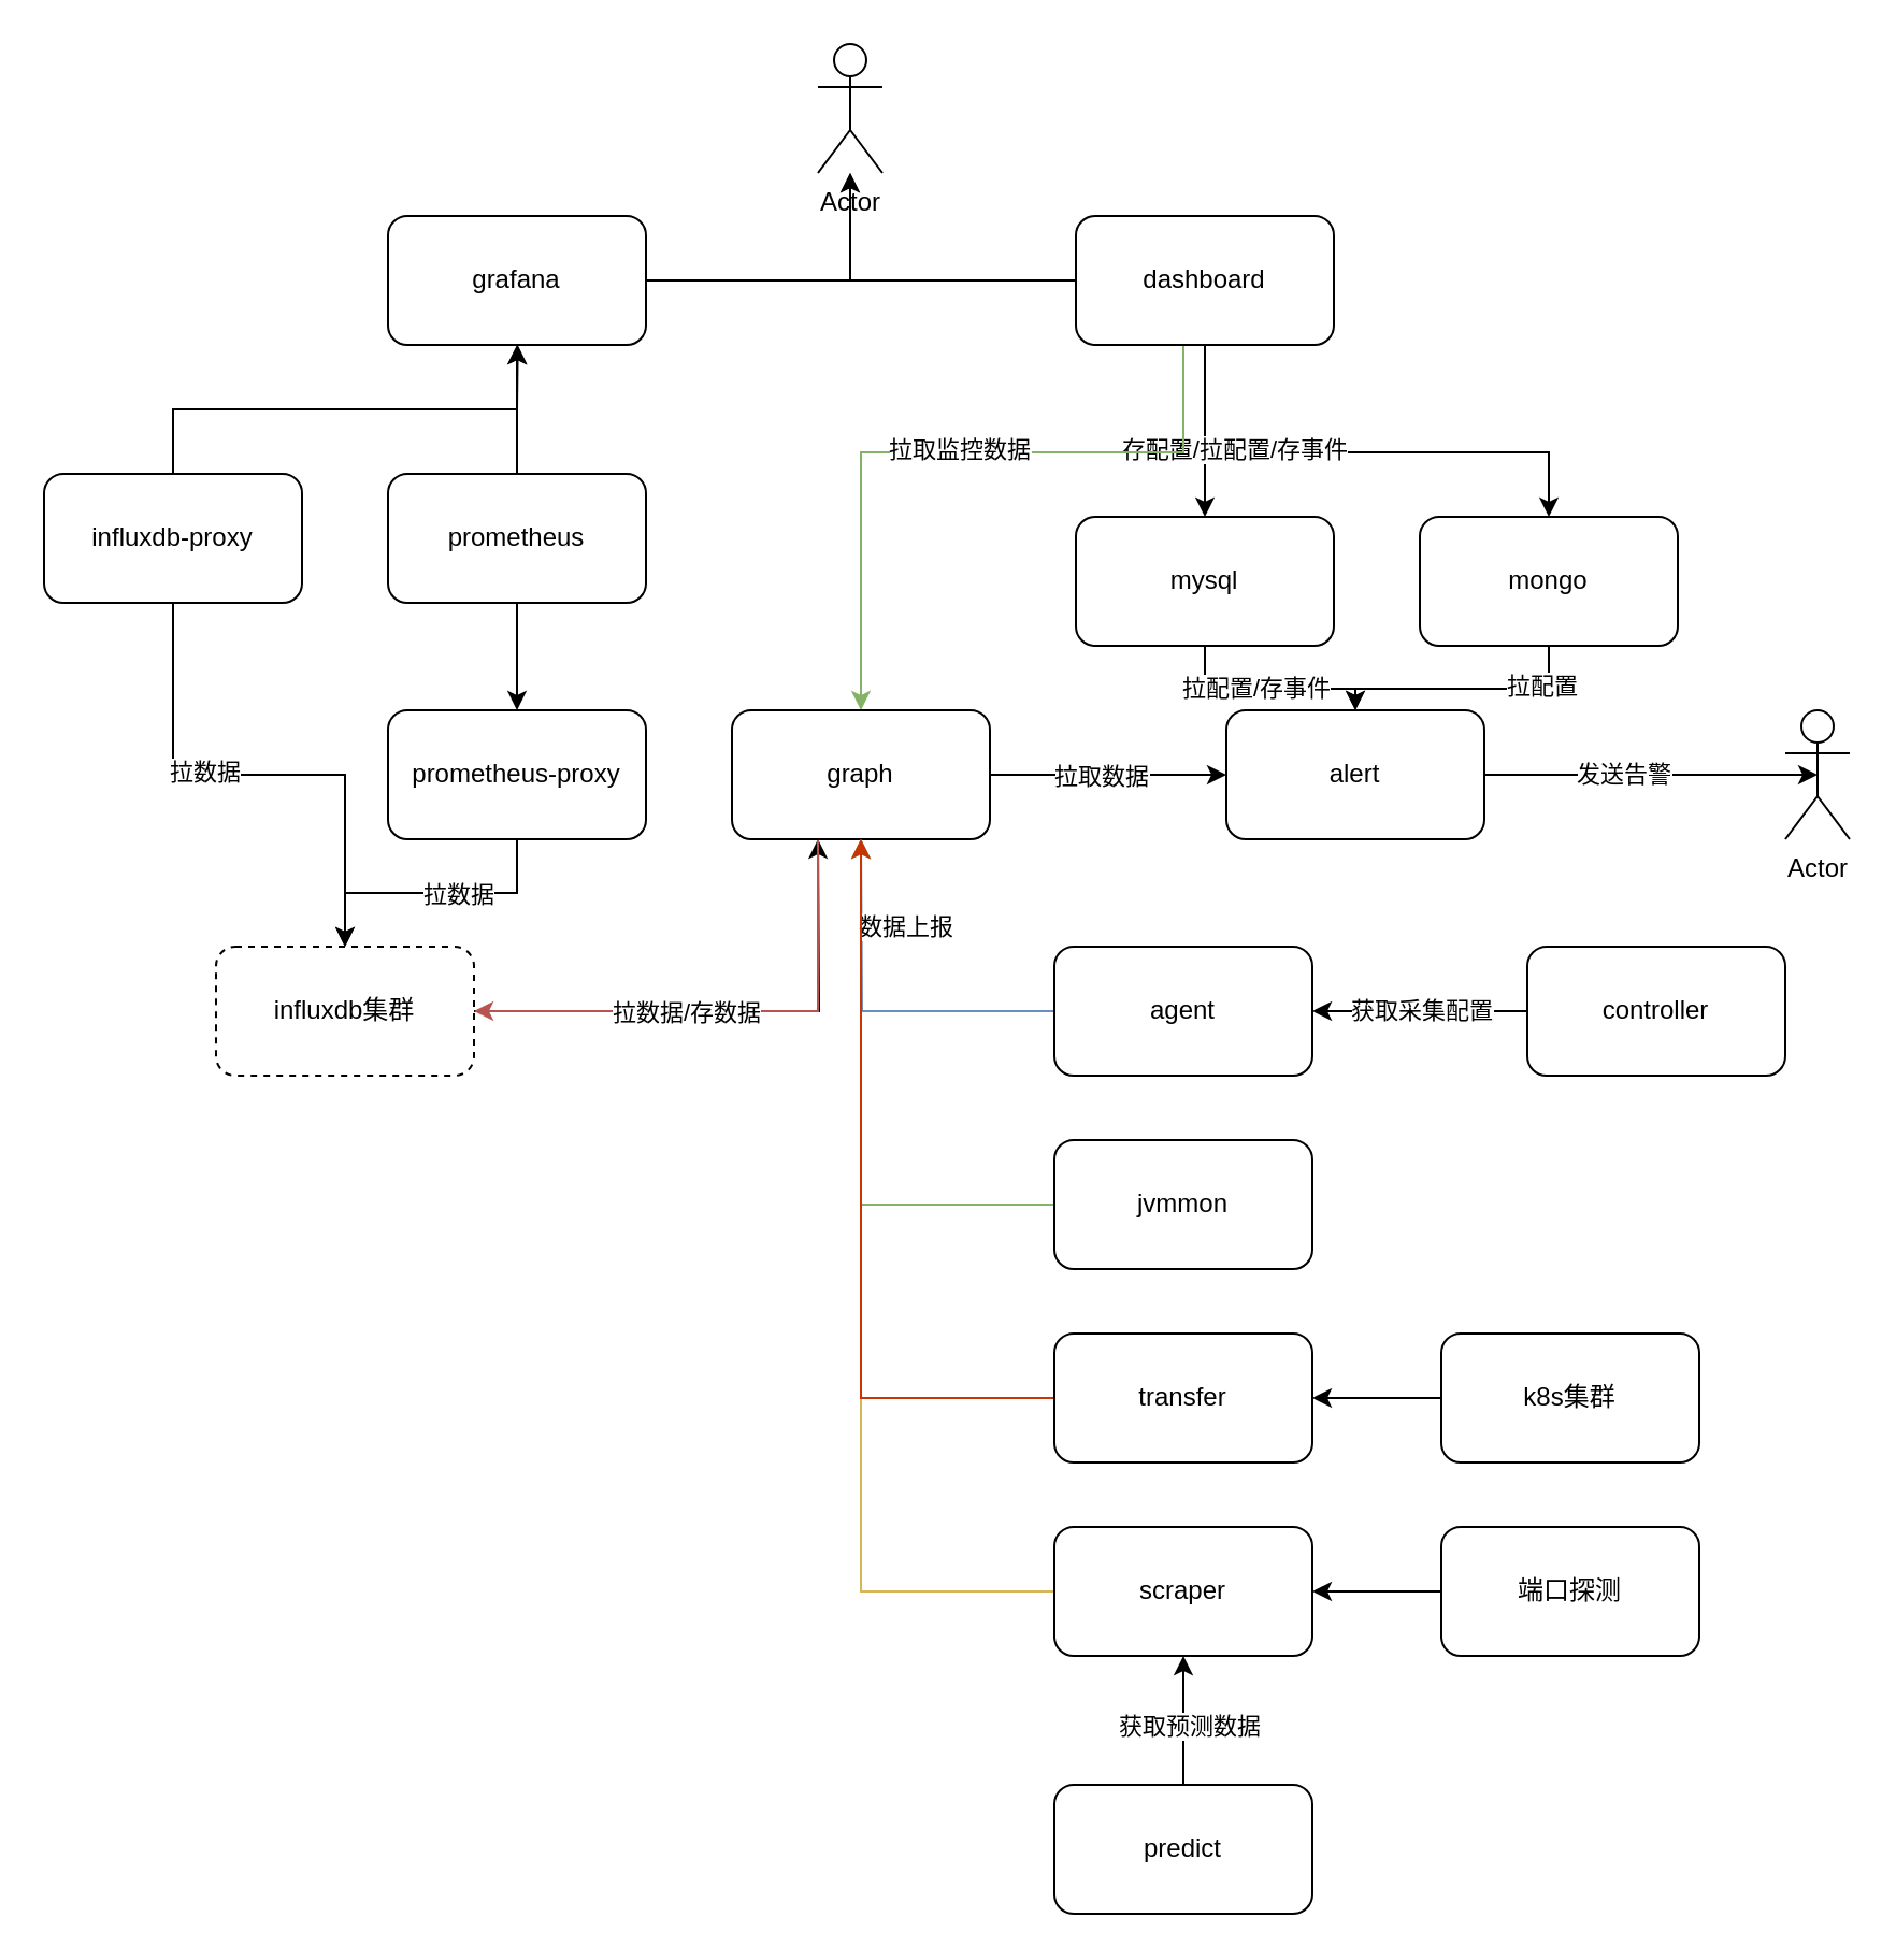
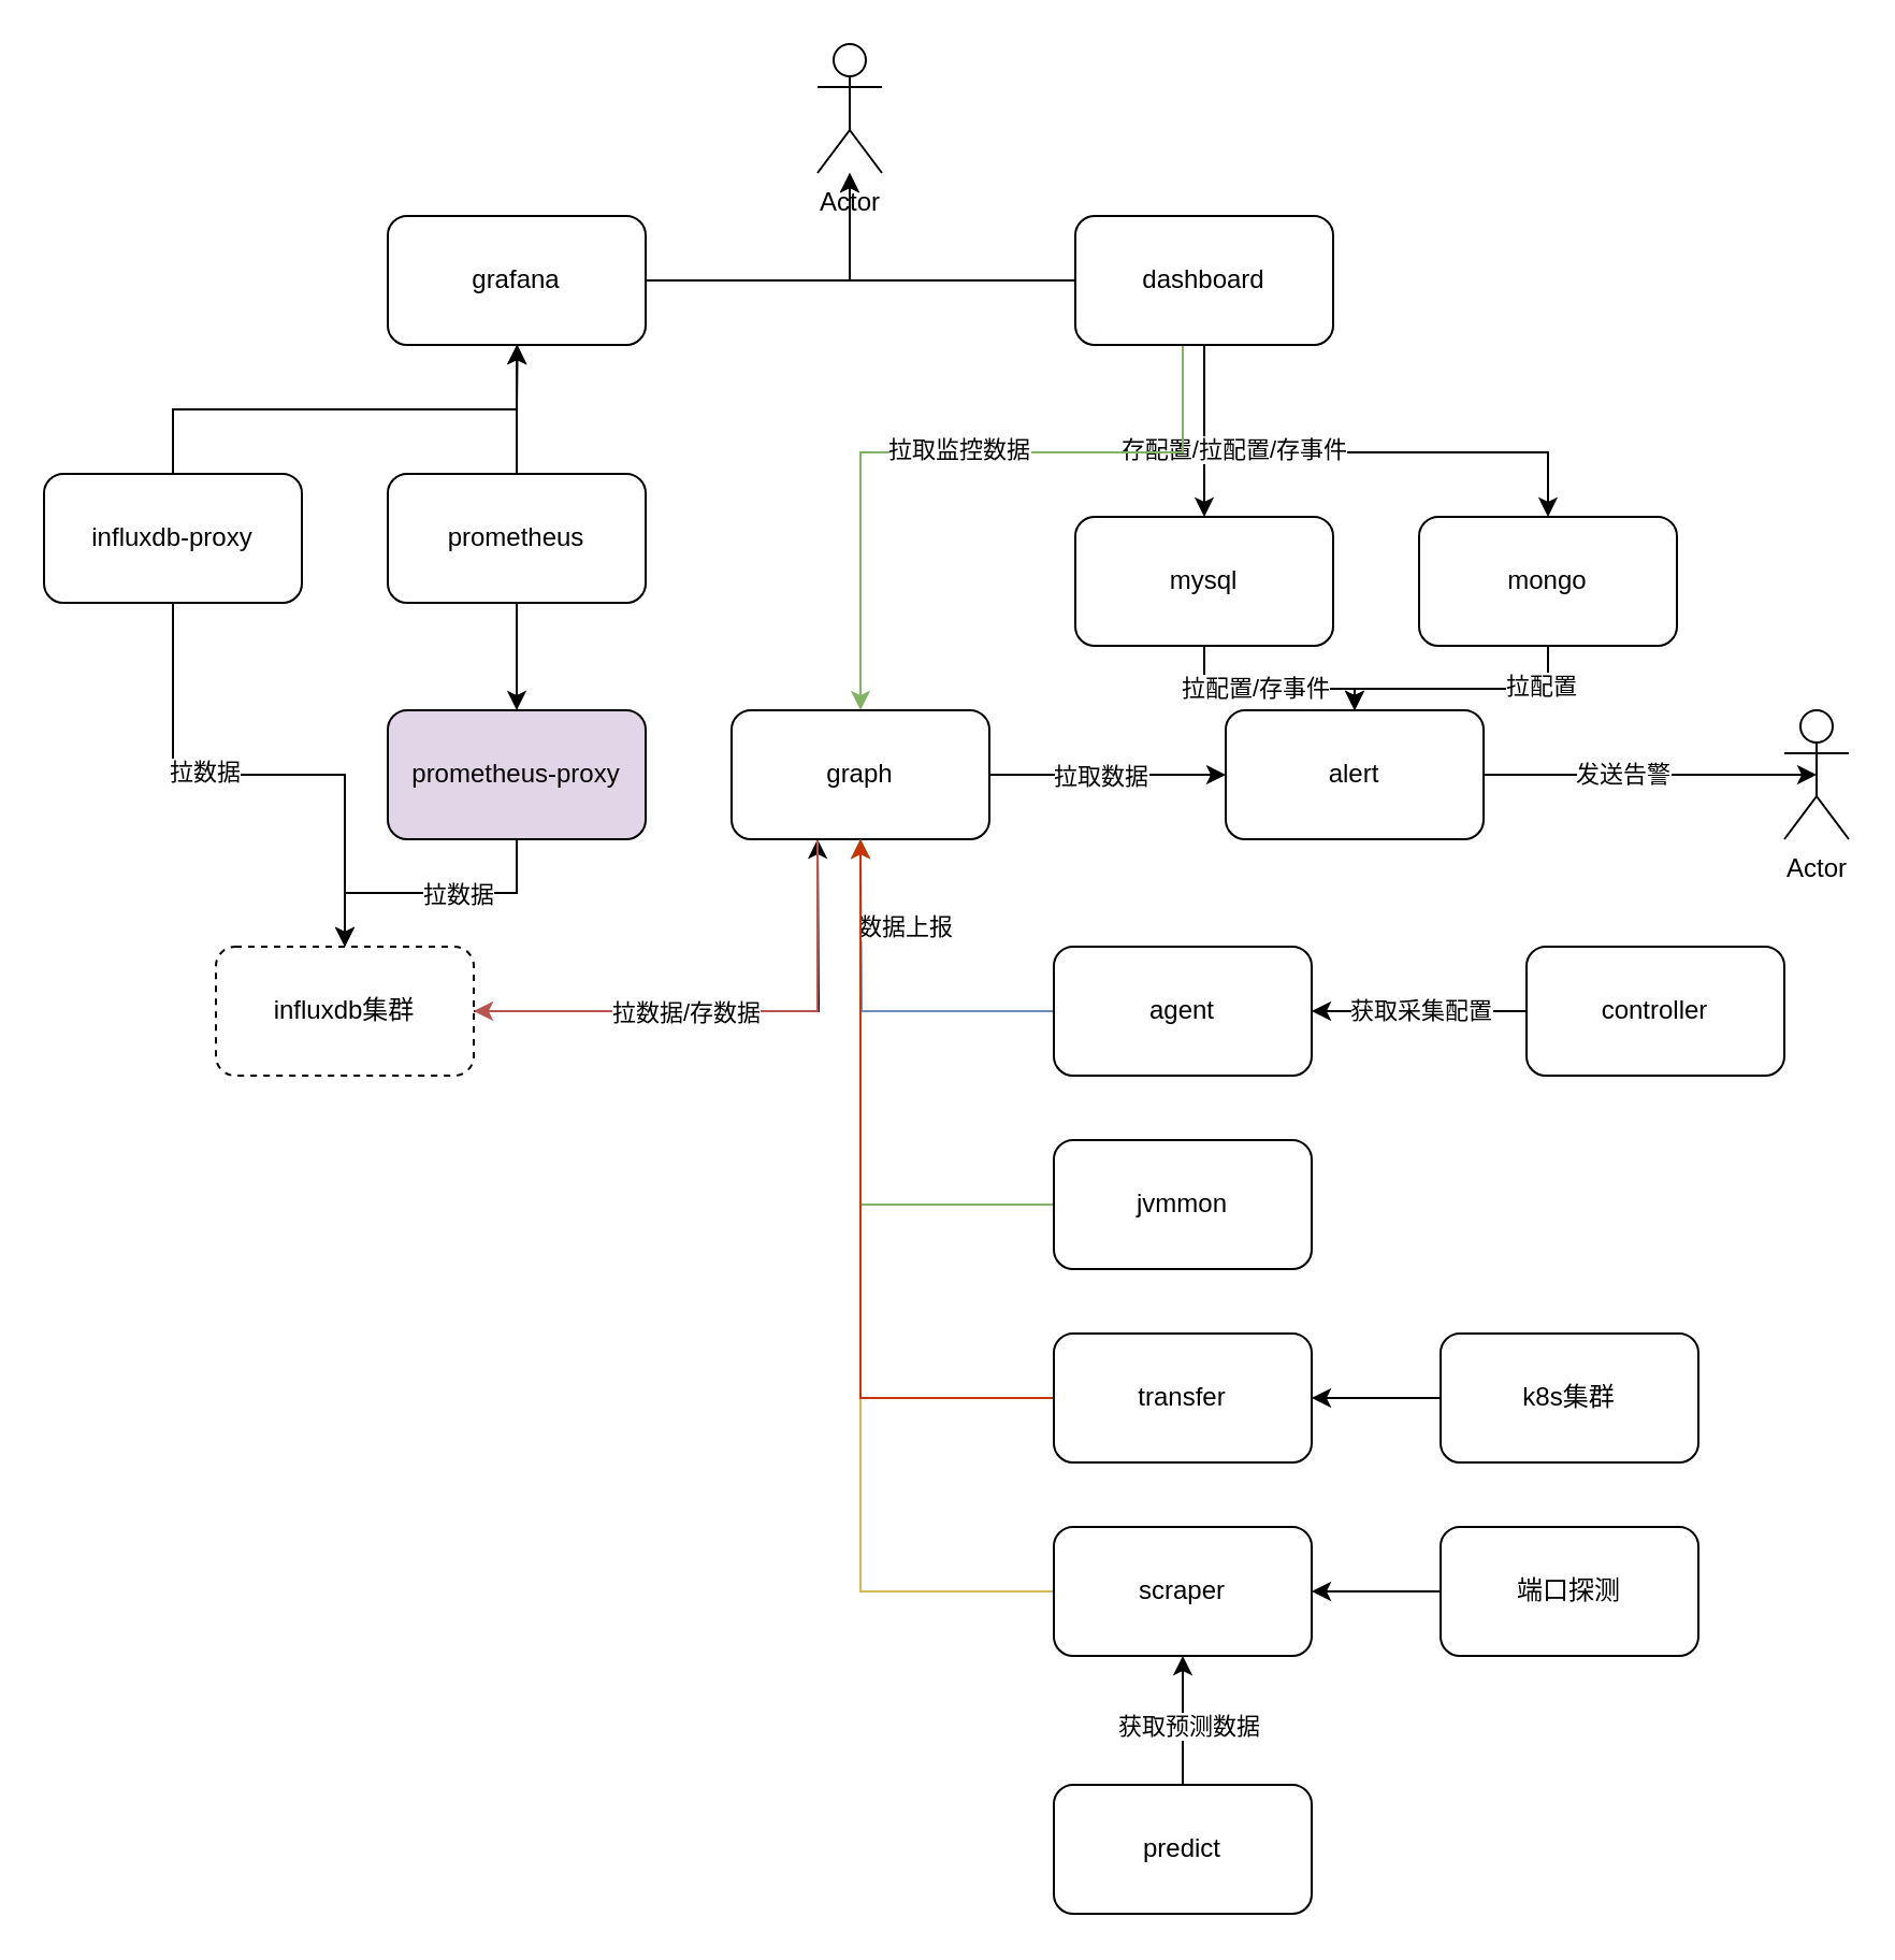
- <mxCell id="33" value="prometheus-proxy" style="rounded=1;whiteSpace=wrap;html=1;" vertex="1" parent="1"><mxGeometry x="180" y="330" width="120" height="60" as="geometry" /></mxCell>
+ <mxCell id="33" value="prometheus-proxy" style="rounded=1;whiteSpace=wrap;html=1;fillColor=#e1d5e7;" vertex="1" parent="1"><mxGeometry x="180" y="330" width="120" height="60" as="geometry" /></mxCell>
